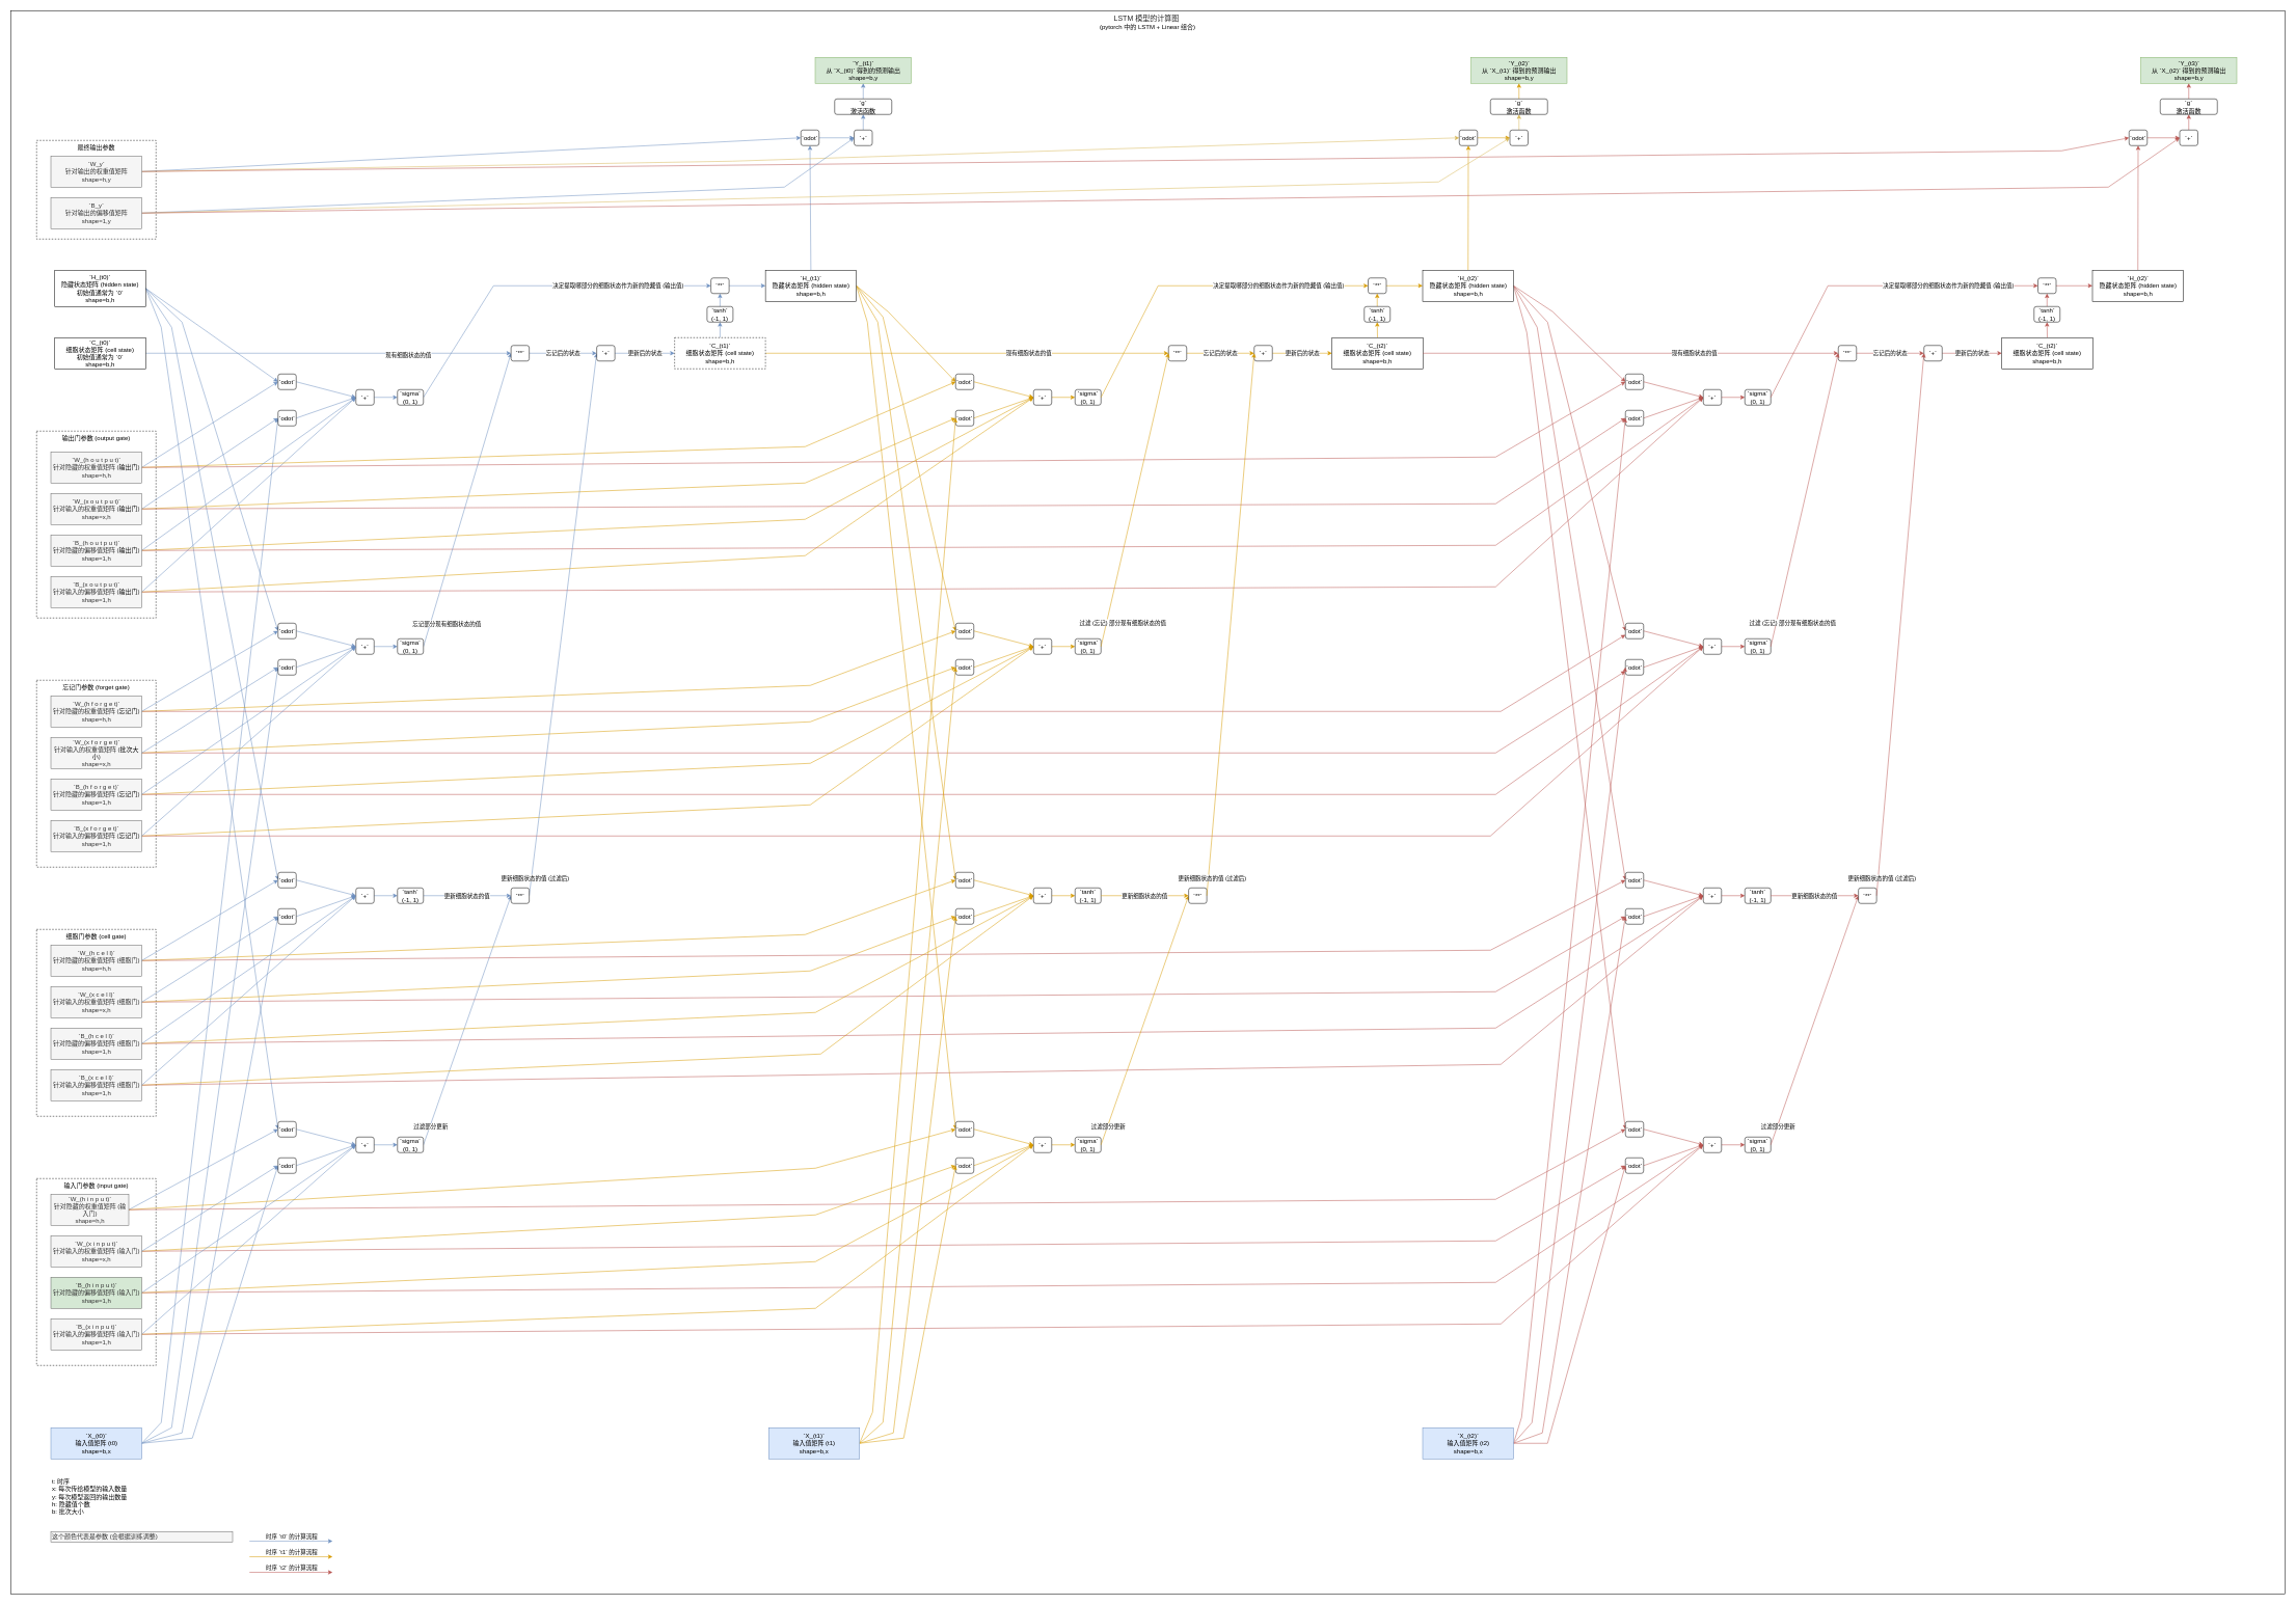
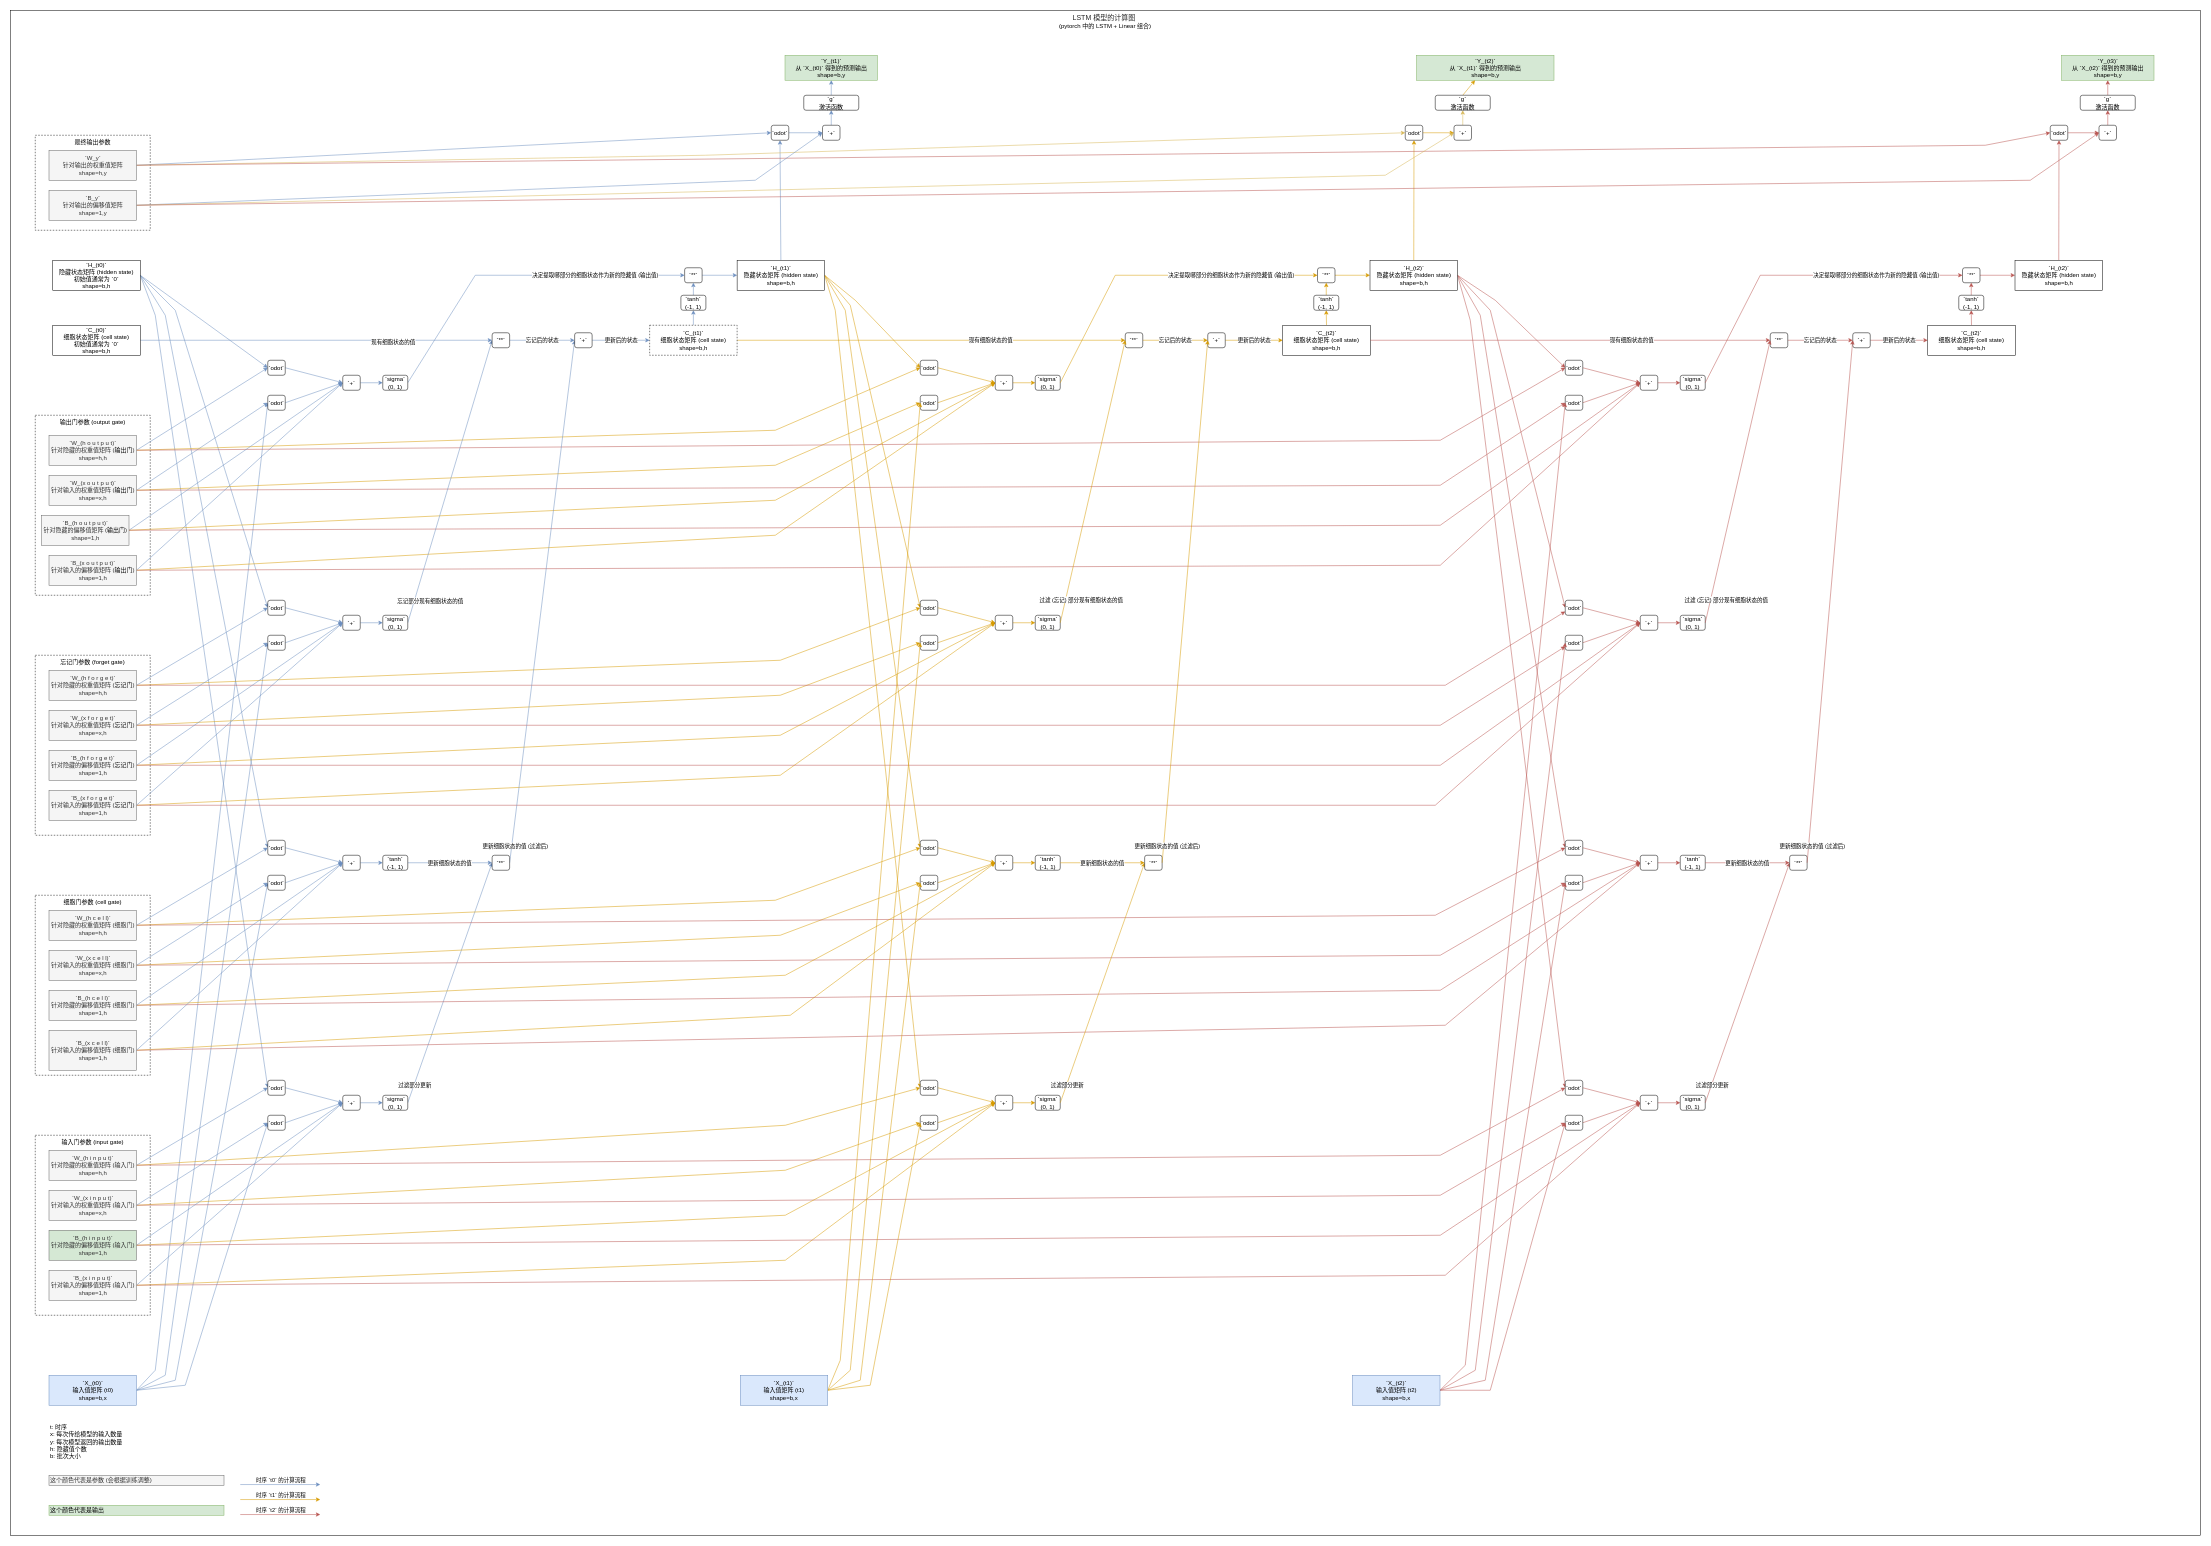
- <mxCell id="243" value="`Y_(t2)`&lt;br&gt;从 `X_(t1)` 得到的预测输出&lt;br&gt;shape=b,y" style="rounded=0;whiteSpace=wrap;html=1;fillColor=#d5e8d4;strokeColor=#82b366;" parent="1" vertex="1"><mxGeometry x="2832.5" y="110" width="185" height="50" as="geometry" /></mxCell>
+ <mxCell id="243" value="`Y_(t2)`&lt;br&gt;从 `X_(t1)` 得到的预测输出&lt;br&gt;shape=b,y" style="rounded=0;whiteSpace=wrap;html=1;fillColor=#d5e8d4;strokeColor=#82b366;" parent="1" vertex="1"><mxGeometry x="2832.5" y="110" width="275" height="50" as="geometry" /></mxCell>
- <mxCell id="26" value="`H_(t0)`&lt;br&gt;隐藏状态矩阵 (hidden state)&lt;br&gt;初始值通常为 `0`&lt;br&gt;shape=b,h" style="rounded=0;whiteSpace=wrap;html=1;" parent="1" vertex="1"><mxGeometry x="105" y="520" width="175" height="70" as="geometry" /></mxCell>
+ <mxCell id="26" value="`H_(t0)`&lt;br&gt;隐藏状态矩阵 (hidden state)&lt;br&gt;初始值通常为 `0`&lt;br&gt;shape=b,h" style="rounded=0;whiteSpace=wrap;html=1;" parent="1" vertex="1"><mxGeometry x="105" y="520" width="175" height="60" as="geometry" /></mxCell>
- <mxCell id="47" value="`B_(h o u t p u t)`&lt;br&gt;针对隐藏的偏移值矩阵 (&lt;span style=&quot;color: rgb(0 , 0 , 0)&quot;&gt;输出门&lt;/span&gt;)&lt;br&gt;shape=1,h" style="rounded=0;whiteSpace=wrap;html=1;fillColor=#f5f5f5;strokeColor=#666666;fontColor=#333333;" parent="1" vertex="1"><mxGeometry x="97.5" y="1030" width="175" height="60" as="geometry" /></mxCell>
+ <mxCell id="47" value="`B_(h o u t p u t)`&lt;br&gt;针对隐藏的偏移值矩阵 (&lt;span style=&quot;color: rgb(0 , 0 , 0)&quot;&gt;输出门&lt;/span&gt;)&lt;br&gt;shape=1,h" style="rounded=0;whiteSpace=wrap;html=1;fillColor=#f5f5f5;strokeColor=#666666;fontColor=#333333;" parent="1" vertex="1"><mxGeometry x="82.5" y="1030" width="175" height="60" as="geometry" /></mxCell>
- <mxCell id="98" value="`W_(x f o r g e t)`&lt;br&gt;针对输入的权重值矩阵 (&lt;span style=&quot;color: rgb(0 , 0 , 0)&quot;&gt;批次大小&lt;/span&gt;)&lt;br&gt;shape=x,h" style="rounded=0;whiteSpace=wrap;html=1;glass=0;fillColor=#f5f5f5;strokeColor=#666666;fontColor=#333333;" parent="1" vertex="1"><mxGeometry x="97.5" y="1420" width="175" height="60" as="geometry" /></mxCell>
+ <mxCell id="98" value="`W_(x f o r g e t)`&lt;br&gt;针对输入的权重值矩阵 (&lt;span style=&quot;color: rgb(0 , 0 , 0)&quot;&gt;忘记门&lt;/span&gt;)&lt;br&gt;shape=x,h" style="rounded=0;whiteSpace=wrap;html=1;glass=0;fillColor=#f5f5f5;strokeColor=#666666;fontColor=#333333;" parent="1" vertex="1"><mxGeometry x="97.5" y="1420" width="175" height="60" as="geometry" /></mxCell>
- <mxCell id="88" value="`B_(x c e l l)`&lt;br&gt;针对输入的偏移值矩阵 (细胞门)&lt;br&gt;shape=1,h" style="rounded=0;whiteSpace=wrap;html=1;fillColor=#f5f5f5;strokeColor=#666666;fontColor=#333333;" parent="1" vertex="1"><mxGeometry x="97.5" y="2060" width="175" height="60" as="geometry" /></mxCell>
+ <mxCell id="88" value="`B_(x c e l l)`&lt;br&gt;针对输入的偏移值矩阵 (细胞门)&lt;br&gt;shape=1,h" style="rounded=0;whiteSpace=wrap;html=1;fillColor=#f5f5f5;strokeColor=#666666;fontColor=#333333;" parent="1" vertex="1"><mxGeometry x="97.5" y="2060" width="175" height="80" as="geometry" /></mxCell>
- <mxCell id="21" value="`W_(h i n p u t)`&lt;br&gt;针对隐藏的权重值矩阵 (输入门)&lt;br&gt;shape=h,h" style="rounded=0;whiteSpace=wrap;html=1;glass=0;fillColor=#f5f5f5;strokeColor=#666666;fontColor=#333333;" parent="1" vertex="1"><mxGeometry x="97.5" y="2300" width="150" height="60" as="geometry" /></mxCell>
+ <mxCell id="21" value="`W_(h i n p u t)`&lt;br&gt;针对隐藏的权重值矩阵 (输入门)&lt;br&gt;shape=h,h" style="rounded=0;whiteSpace=wrap;html=1;glass=0;fillColor=#f5f5f5;strokeColor=#666666;fontColor=#333333;" parent="1" vertex="1"><mxGeometry x="97.5" y="2300" width="175" height="60" as="geometry" /></mxCell>
- <mxCell id="240" value="`X_(t2)`&lt;br&gt;输入值矩阵 (t2)&lt;br&gt;shape=b,x" style="rounded=0;whiteSpace=wrap;html=1;fillColor=#dae8fc;strokeColor=#6c8ebf;" parent="1" vertex="1"><mxGeometry x="2739.5" y="2750" width="175" height="60" as="geometry" /></mxCell>
+ <mxCell id="240" value="`X_(t2)`&lt;br&gt;输入值矩阵 (t2)&lt;br&gt;shape=b,x" style="rounded=0;whiteSpace=wrap;html=1;fillColor=#dae8fc;strokeColor=#6c8ebf;" parent="1" vertex="1"><mxGeometry x="2704.5" y="2750" width="175" height="60" as="geometry" /></mxCell>
+ <mxCell id="276" value="这个颜色代表是输出" style="rounded=0;whiteSpace=wrap;html=1;fillColor=#d5e8d4;strokeColor=#82b366;align=left;" parent="1" vertex="1"><mxGeometry x="97.5" y="3010" width="350" height="20" as="geometry" /></mxCell>
